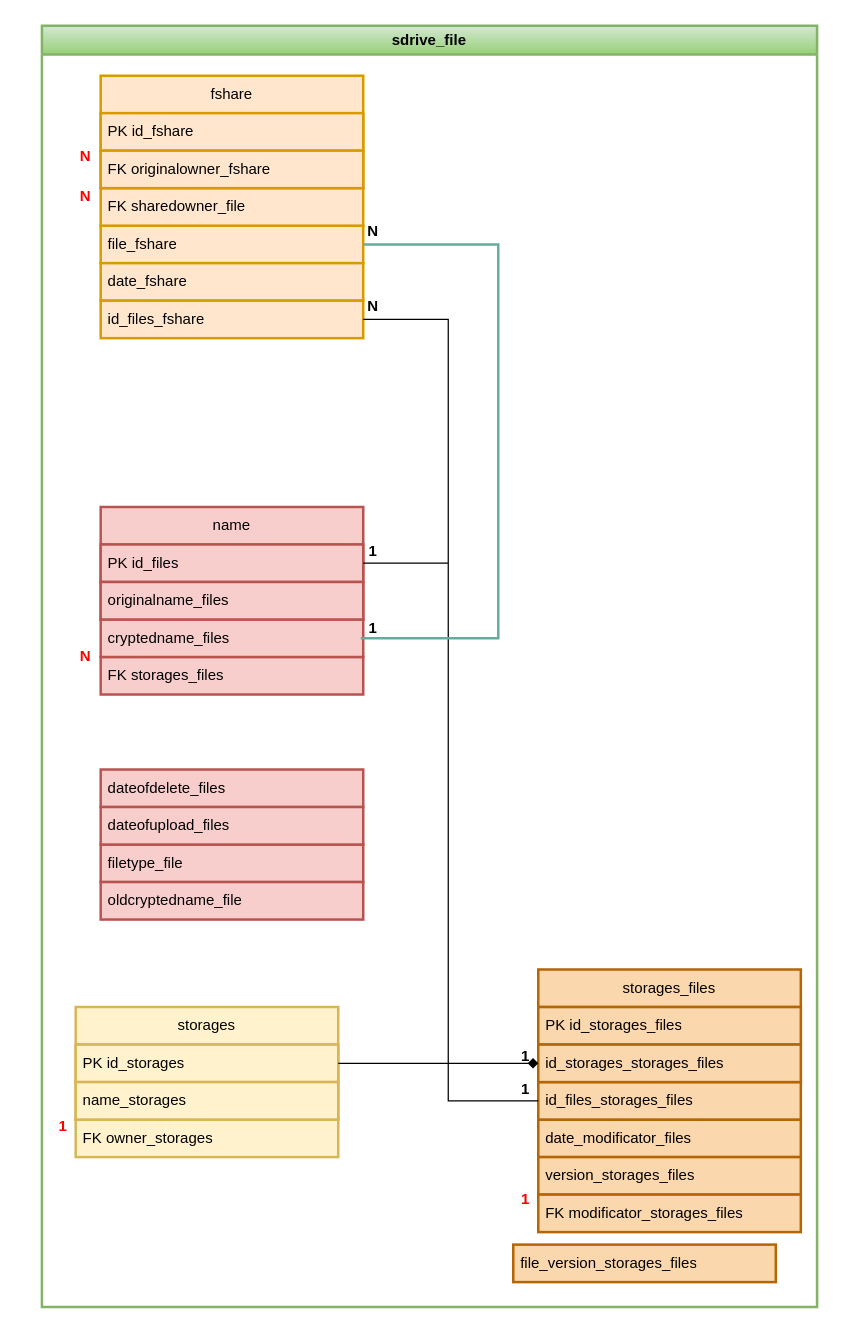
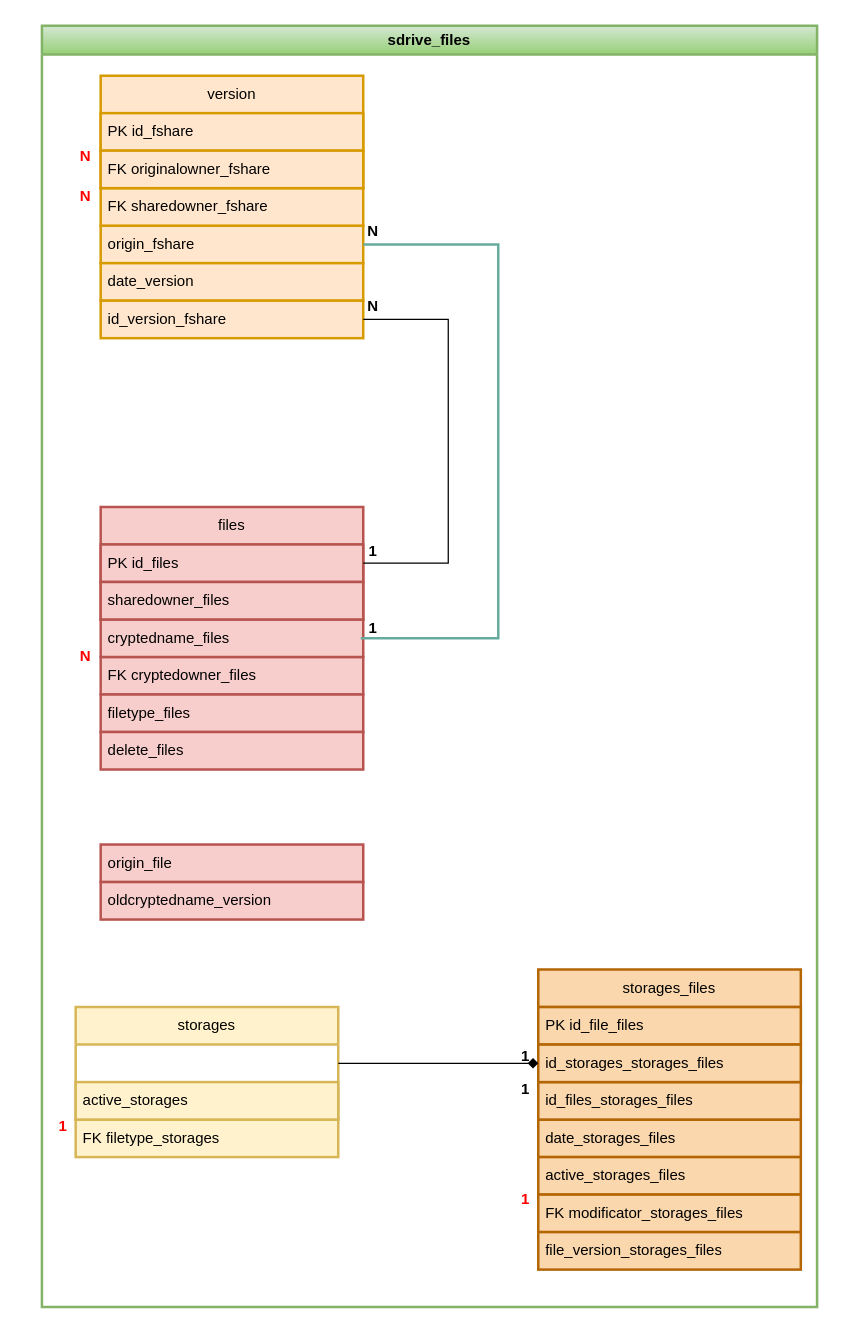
- <mxCell id="2" value="sdrive_file" style="swimlane;whiteSpace=wrap;html=1;startSize=23;fillColor=#d5e8d4;gradientColor=#97d077;strokeColor=#82b366;container=0;strokeWidth=2;fontColor=#000000;" vertex="1" parent="1"><mxGeometry x="33" y="20" width="620" height="1025" as="geometry" /></mxCell>
+ <mxCell id="2" value="sdrive_files" style="swimlane;whiteSpace=wrap;html=1;startSize=23;fillColor=#d5e8d4;gradientColor=#97d077;strokeColor=#82b366;container=0;strokeWidth=2;fontColor=#000000;" vertex="1" parent="1"><mxGeometry x="33" y="20" width="620" height="1025" as="geometry" /></mxCell>
- <mxCell id="33" value="fshare" style="swimlane;fontStyle=0;childLayout=stackLayout;horizontal=1;startSize=30;horizontalStack=0;resizeParent=1;resizeParentMax=0;resizeLast=0;collapsible=1;marginBottom=0;whiteSpace=wrap;html=1;strokeWidth=2;fillColor=#ffe6cc;strokeColor=#d79b00;container=0;" vertex="1" parent="1"><mxGeometry x="80" y="60" width="210" height="90" as="geometry" /></mxCell>
+ <mxCell id="33" value="version" style="swimlane;fontStyle=0;childLayout=stackLayout;horizontal=1;startSize=30;horizontalStack=0;resizeParent=1;resizeParentMax=0;resizeLast=0;collapsible=1;marginBottom=0;whiteSpace=wrap;html=1;strokeWidth=2;fillColor=#ffe6cc;strokeColor=#d79b00;container=0;" vertex="1" parent="1"><mxGeometry x="80" y="60" width="210" height="90" as="geometry" /></mxCell>
- <mxCell id="35" value="FK sharedowner_file" style="text;strokeColor=#d79b00;fillColor=#ffe6cc;align=left;verticalAlign=middle;spacingLeft=4;spacingRight=4;overflow=hidden;points=[[0,0.5],[1,0.5]];portConstraint=eastwest;rotatable=0;whiteSpace=wrap;html=1;strokeWidth=2;container=0;" vertex="1" parent="1"><mxGeometry x="80" y="150" width="210" height="30" as="geometry" /></mxCell>
+ <mxCell id="35" value="FK sharedowner_fshare" style="text;strokeColor=#d79b00;fillColor=#ffe6cc;align=left;verticalAlign=middle;spacingLeft=4;spacingRight=4;overflow=hidden;points=[[0,0.5],[1,0.5]];portConstraint=eastwest;rotatable=0;whiteSpace=wrap;html=1;strokeWidth=2;container=0;" vertex="1" parent="1"><mxGeometry x="80" y="150" width="210" height="30" as="geometry" /></mxCell>
- <mxCell id="34" value="file_fshare" style="text;strokeColor=#d79b00;fillColor=#ffe6cc;align=left;verticalAlign=middle;spacingLeft=4;spacingRight=4;overflow=hidden;points=[[0,0.5],[1,0.5]];portConstraint=eastwest;rotatable=0;whiteSpace=wrap;html=1;strokeWidth=2;container=0;" vertex="1" parent="1"><mxGeometry x="80" y="180" width="210" height="30" as="geometry" /></mxCell>
+ <mxCell id="34" value="origin_fshare" style="text;strokeColor=#d79b00;fillColor=#ffe6cc;align=left;verticalAlign=middle;spacingLeft=4;spacingRight=4;overflow=hidden;points=[[0,0.5],[1,0.5]];portConstraint=eastwest;rotatable=0;whiteSpace=wrap;html=1;strokeWidth=2;container=0;" vertex="1" parent="1"><mxGeometry x="80" y="180" width="210" height="30" as="geometry" /></mxCell>
- <mxCell id="36" value="date_fshare" style="text;strokeColor=#d79b00;fillColor=#ffe6cc;align=left;verticalAlign=middle;spacingLeft=4;spacingRight=4;overflow=hidden;points=[[0,0.5],[1,0.5]];portConstraint=eastwest;rotatable=0;whiteSpace=wrap;html=1;strokeWidth=2;container=0;" vertex="1" parent="1"><mxGeometry x="80" y="210" width="210" height="30" as="geometry" /></mxCell>
+ <mxCell id="36" value="date_version" style="text;strokeColor=#d79b00;fillColor=#ffe6cc;align=left;verticalAlign=middle;spacingLeft=4;spacingRight=4;overflow=hidden;points=[[0,0.5],[1,0.5]];portConstraint=eastwest;rotatable=0;whiteSpace=wrap;html=1;strokeWidth=2;container=0;" vertex="1" parent="1"><mxGeometry x="80" y="210" width="210" height="30" as="geometry" /></mxCell>
- <mxCell id="37" value="id_files_fshare" style="text;strokeColor=#d79b00;fillColor=#ffe6cc;align=left;verticalAlign=middle;spacingLeft=4;spacingRight=4;overflow=hidden;points=[[0,0.5],[1,0.5]];portConstraint=eastwest;rotatable=0;whiteSpace=wrap;html=1;strokeWidth=2;container=0;" vertex="1" parent="1"><mxGeometry x="80" y="240" width="210" height="30" as="geometry" /></mxCell>
+ <mxCell id="37" value="id_version_fshare" style="text;strokeColor=#d79b00;fillColor=#ffe6cc;align=left;verticalAlign=middle;spacingLeft=4;spacingRight=4;overflow=hidden;points=[[0,0.5],[1,0.5]];portConstraint=eastwest;rotatable=0;whiteSpace=wrap;html=1;strokeWidth=2;container=0;" vertex="1" parent="1"><mxGeometry x="80" y="240" width="210" height="30" as="geometry" /></mxCell>
- <mxCell id="14" value="name" style="swimlane;fontStyle=0;childLayout=stackLayout;horizontal=1;startSize=30;horizontalStack=0;resizeParent=1;resizeParentMax=0;resizeLast=0;collapsible=1;marginBottom=0;whiteSpace=wrap;html=1;fillColor=#f8cecc;strokeColor=#b85450;strokeWidth=2;container=0;" vertex="1" parent="1"><mxGeometry x="80" y="405" width="210" height="90" as="geometry" /></mxCell>
+ <mxCell id="14" value="files" style="swimlane;fontStyle=0;childLayout=stackLayout;horizontal=1;startSize=30;horizontalStack=0;resizeParent=1;resizeParentMax=0;resizeLast=0;collapsible=1;marginBottom=0;whiteSpace=wrap;html=1;fillColor=#f8cecc;strokeColor=#b85450;strokeWidth=2;container=0;" vertex="1" parent="1"><mxGeometry x="80" y="405" width="210" height="90" as="geometry" /></mxCell>
- <mxCell id="24" value="originalname_files" style="text;strokeColor=#b85450;fillColor=#f8cecc;align=left;verticalAlign=middle;spacingLeft=4;spacingRight=4;overflow=hidden;points=[[0,0.5],[1,0.5]];portConstraint=eastwest;rotatable=0;whiteSpace=wrap;html=1;strokeWidth=2;container=0;" vertex="1" parent="1"><mxGeometry x="80" y="465" width="210" height="30" as="geometry" /></mxCell>
+ <mxCell id="24" value="sharedowner_files" style="text;strokeColor=#b85450;fillColor=#f8cecc;align=left;verticalAlign=middle;spacingLeft=4;spacingRight=4;overflow=hidden;points=[[0,0.5],[1,0.5]];portConstraint=eastwest;rotatable=0;whiteSpace=wrap;html=1;strokeWidth=2;container=0;" vertex="1" parent="1"><mxGeometry x="80" y="465" width="210" height="30" as="geometry" /></mxCell>
- <mxCell id="15" value="FK storages_files" style="text;strokeColor=#b85450;fillColor=#f8cecc;align=left;verticalAlign=middle;spacingLeft=4;spacingRight=4;overflow=hidden;points=[[0,0.5],[1,0.5]];portConstraint=eastwest;rotatable=0;whiteSpace=wrap;html=1;strokeWidth=2;container=0;" vertex="1" parent="1"><mxGeometry x="80" y="525" width="210" height="30" as="geometry" /></mxCell>
+ <mxCell id="15" value="FK cryptedowner_files" style="text;strokeColor=#b85450;fillColor=#f8cecc;align=left;verticalAlign=middle;spacingLeft=4;spacingRight=4;overflow=hidden;points=[[0,0.5],[1,0.5]];portConstraint=eastwest;rotatable=0;whiteSpace=wrap;html=1;strokeWidth=2;container=0;" vertex="1" parent="1"><mxGeometry x="80" y="525" width="210" height="30" as="geometry" /></mxCell>
+ <mxCell id="17" value="filetype_files" style="text;strokeColor=#b85450;fillColor=#f8cecc;align=left;verticalAlign=middle;spacingLeft=4;spacingRight=4;overflow=hidden;points=[[0,0.5],[1,0.5]];portConstraint=eastwest;rotatable=0;whiteSpace=wrap;html=1;strokeWidth=2;container=0;" vertex="1" parent="1"><mxGeometry x="80" y="555" width="210" height="30" as="geometry" /></mxCell>
+ <mxCell id="18" value="delete_files" style="text;strokeColor=#b85450;fillColor=#f8cecc;align=left;verticalAlign=middle;spacingLeft=4;spacingRight=4;overflow=hidden;points=[[0,0.5],[1,0.5]];portConstraint=eastwest;rotatable=0;whiteSpace=wrap;html=1;strokeWidth=2;container=0;" vertex="1" parent="1"><mxGeometry x="80" y="585" width="210" height="30" as="geometry" /></mxCell>
- <mxCell id="19" value="dateofdelete_files" style="text;strokeColor=#b85450;fillColor=#f8cecc;align=left;verticalAlign=middle;spacingLeft=4;spacingRight=4;overflow=hidden;points=[[0,0.5],[1,0.5]];portConstraint=eastwest;rotatable=0;whiteSpace=wrap;html=1;strokeWidth=2;container=0;" vertex="1" parent="1"><mxGeometry x="80" y="615" width="210" height="30" as="geometry" /></mxCell>
- <mxCell id="22" value="dateofupload_files" style="text;strokeColor=#b85450;fillColor=#f8cecc;align=left;verticalAlign=middle;spacingLeft=4;spacingRight=4;overflow=hidden;points=[[0,0.5],[1,0.5]];portConstraint=eastwest;rotatable=0;whiteSpace=wrap;html=1;strokeWidth=2;container=0;" vertex="1" parent="1"><mxGeometry x="80" y="645" width="210" height="30" as="geometry" /></mxCell>
- <mxCell id="45" value="" style="endArrow=none;html=1;rounded=0;exitX=1;exitY=0.5;exitDx=0;exitDy=0;entryX=0;entryY=0.5;entryDx=0;entryDy=0;fontColor=#7EA6E0;" edge="1" parent="1" source="16" target="27"><mxGeometry width="50" height="50" relative="1" as="geometry"><mxPoint x="398" y="580" as="sourcePoint" /><mxPoint x="448" y="530" as="targetPoint" /><Array as="points"><mxPoint x="358" y="510" /><mxPoint x="358" y="450" /><mxPoint x="358" y="880" /></Array></mxGeometry></mxCell>
- <mxCell id="20" value="filetype_file" style="text;strokeColor=#b85450;fillColor=#f8cecc;align=left;verticalAlign=middle;spacingLeft=4;spacingRight=4;overflow=hidden;points=[[0,0.5],[1,0.5]];portConstraint=eastwest;rotatable=0;whiteSpace=wrap;html=1;strokeWidth=2;container=0;" vertex="1" parent="1"><mxGeometry x="80" y="675" width="210" height="30" as="geometry" /></mxCell>
+ <mxCell id="20" value="origin_file" style="text;strokeColor=#b85450;fillColor=#f8cecc;align=left;verticalAlign=middle;spacingLeft=4;spacingRight=4;overflow=hidden;points=[[0,0.5],[1,0.5]];portConstraint=eastwest;rotatable=0;whiteSpace=wrap;html=1;strokeWidth=2;container=0;" vertex="1" parent="1"><mxGeometry x="80" y="675" width="210" height="30" as="geometry" /></mxCell>
- <mxCell id="21" value="oldcryptedname_file" style="text;strokeColor=#b85450;fillColor=#f8cecc;align=left;verticalAlign=middle;spacingLeft=4;spacingRight=4;overflow=hidden;points=[[0,0.5],[1,0.5]];portConstraint=eastwest;rotatable=0;whiteSpace=wrap;html=1;strokeWidth=2;container=0;" vertex="1" parent="1"><mxGeometry x="80" y="705" width="210" height="30" as="geometry" /></mxCell>
+ <mxCell id="21" value="oldcryptedname_version" style="text;strokeColor=#b85450;fillColor=#f8cecc;align=left;verticalAlign=middle;spacingLeft=4;spacingRight=4;overflow=hidden;points=[[0,0.5],[1,0.5]];portConstraint=eastwest;rotatable=0;whiteSpace=wrap;html=1;strokeWidth=2;container=0;" vertex="1" parent="1"><mxGeometry x="80" y="705" width="210" height="30" as="geometry" /></mxCell>
- <mxCell id="31" value="PK id_storages_files" style="text;strokeColor=#b46504;fillColor=#fad7ac;align=left;verticalAlign=middle;spacingLeft=4;spacingRight=4;overflow=hidden;points=[[0,0.5],[1,0.5]];portConstraint=eastwest;rotatable=0;whiteSpace=wrap;html=1;strokeWidth=2;container=0;" vertex="1" parent="1"><mxGeometry x="430" y="805" width="210" height="30" as="geometry" /></mxCell>
+ <mxCell id="31" value="PK id_file_files" style="text;strokeColor=#b46504;fillColor=#fad7ac;align=left;verticalAlign=middle;spacingLeft=4;spacingRight=4;overflow=hidden;points=[[0,0.5],[1,0.5]];portConstraint=eastwest;rotatable=0;whiteSpace=wrap;html=1;strokeWidth=2;container=0;" vertex="1" parent="1"><mxGeometry x="430" y="805" width="210" height="30" as="geometry" /></mxCell>
- <mxCell id="42" value="PK id_storages" style="text;strokeColor=#d6b656;fillColor=#fff2cc;align=left;verticalAlign=middle;spacingLeft=4;spacingRight=4;overflow=hidden;points=[[0,0.5],[1,0.5]];portConstraint=eastwest;rotatable=0;whiteSpace=wrap;html=1;strokeWidth=2;container=0;" vertex="1" parent="1"><mxGeometry x="60" y="835" width="210" height="30" as="geometry" /></mxCell>
- <mxCell id="43" value="name_storages" style="text;strokeColor=#d6b656;fillColor=#fff2cc;align=left;verticalAlign=middle;spacingLeft=4;spacingRight=4;overflow=hidden;points=[[0,0.5],[1,0.5]];portConstraint=eastwest;rotatable=0;whiteSpace=wrap;html=1;strokeWidth=2;container=0;" vertex="1" parent="1"><mxGeometry x="60" y="865" width="210" height="30" as="geometry" /></mxCell>
+ <mxCell id="43" value="active_storages" style="text;strokeColor=#d6b656;fillColor=#fff2cc;align=left;verticalAlign=middle;spacingLeft=4;spacingRight=4;overflow=hidden;points=[[0,0.5],[1,0.5]];portConstraint=eastwest;rotatable=0;whiteSpace=wrap;html=1;strokeWidth=2;container=0;" vertex="1" parent="1"><mxGeometry x="60" y="865" width="210" height="30" as="geometry" /></mxCell>
- <mxCell id="41" value="FK owner_storages" style="text;strokeColor=#d6b656;fillColor=#fff2cc;align=left;verticalAlign=middle;spacingLeft=4;spacingRight=4;overflow=hidden;points=[[0,0.5],[1,0.5]];portConstraint=eastwest;rotatable=0;whiteSpace=wrap;html=1;strokeWidth=2;container=0;" vertex="1" parent="1"><mxGeometry x="60" y="895" width="210" height="30" as="geometry" /></mxCell>
+ <mxCell id="41" value="FK filetype_storages" style="text;strokeColor=#d6b656;fillColor=#fff2cc;align=left;verticalAlign=middle;spacingLeft=4;spacingRight=4;overflow=hidden;points=[[0,0.5],[1,0.5]];portConstraint=eastwest;rotatable=0;whiteSpace=wrap;html=1;strokeWidth=2;container=0;" vertex="1" parent="1"><mxGeometry x="60" y="895" width="210" height="30" as="geometry" /></mxCell>
- <mxCell id="26" value="date_modificator_files" style="text;strokeColor=#b46504;fillColor=#fad7ac;align=left;verticalAlign=middle;spacingLeft=4;spacingRight=4;overflow=hidden;points=[[0,0.5],[1,0.5]];portConstraint=eastwest;rotatable=0;whiteSpace=wrap;html=1;strokeWidth=2;container=0;" vertex="1" parent="1"><mxGeometry x="430" y="895" width="210" height="30" as="geometry" /></mxCell>
+ <mxCell id="26" value="date_storages_files" style="text;strokeColor=#b46504;fillColor=#fad7ac;align=left;verticalAlign=middle;spacingLeft=4;spacingRight=4;overflow=hidden;points=[[0,0.5],[1,0.5]];portConstraint=eastwest;rotatable=0;whiteSpace=wrap;html=1;strokeWidth=2;container=0;" vertex="1" parent="1"><mxGeometry x="430" y="895" width="210" height="30" as="geometry" /></mxCell>
- <mxCell id="28" value="version_storages_files" style="text;strokeColor=#b46504;fillColor=#fad7ac;align=left;verticalAlign=middle;spacingLeft=4;spacingRight=4;overflow=hidden;points=[[0,0.5],[1,0.5]];portConstraint=eastwest;rotatable=0;whiteSpace=wrap;html=1;strokeWidth=2;container=0;" vertex="1" parent="1"><mxGeometry x="430" y="925" width="210" height="30" as="geometry" /></mxCell>
+ <mxCell id="28" value="active_storages_files" style="text;strokeColor=#b46504;fillColor=#fad7ac;align=left;verticalAlign=middle;spacingLeft=4;spacingRight=4;overflow=hidden;points=[[0,0.5],[1,0.5]];portConstraint=eastwest;rotatable=0;whiteSpace=wrap;html=1;strokeWidth=2;container=0;" vertex="1" parent="1"><mxGeometry x="430" y="925" width="210" height="30" as="geometry" /></mxCell>
- <mxCell id="30" value="file_version_storages_files" style="text;strokeColor=#b46504;fillColor=#fad7ac;align=left;verticalAlign=middle;spacingLeft=4;spacingRight=4;overflow=hidden;points=[[0,0.5],[1,0.5]];portConstraint=eastwest;rotatable=0;whiteSpace=wrap;html=1;strokeWidth=2;container=0;" vertex="1" parent="1"><mxGeometry x="410" y="995" width="210" height="30" as="geometry" /></mxCell>
+ <mxCell id="30" value="file_version_storages_files" style="text;strokeColor=#b46504;fillColor=#fad7ac;align=left;verticalAlign=middle;spacingLeft=4;spacingRight=4;overflow=hidden;points=[[0,0.5],[1,0.5]];portConstraint=eastwest;rotatable=0;whiteSpace=wrap;html=1;strokeWidth=2;container=0;" vertex="1" parent="1"><mxGeometry x="430" y="985" width="210" height="30" as="geometry" /></mxCell>
